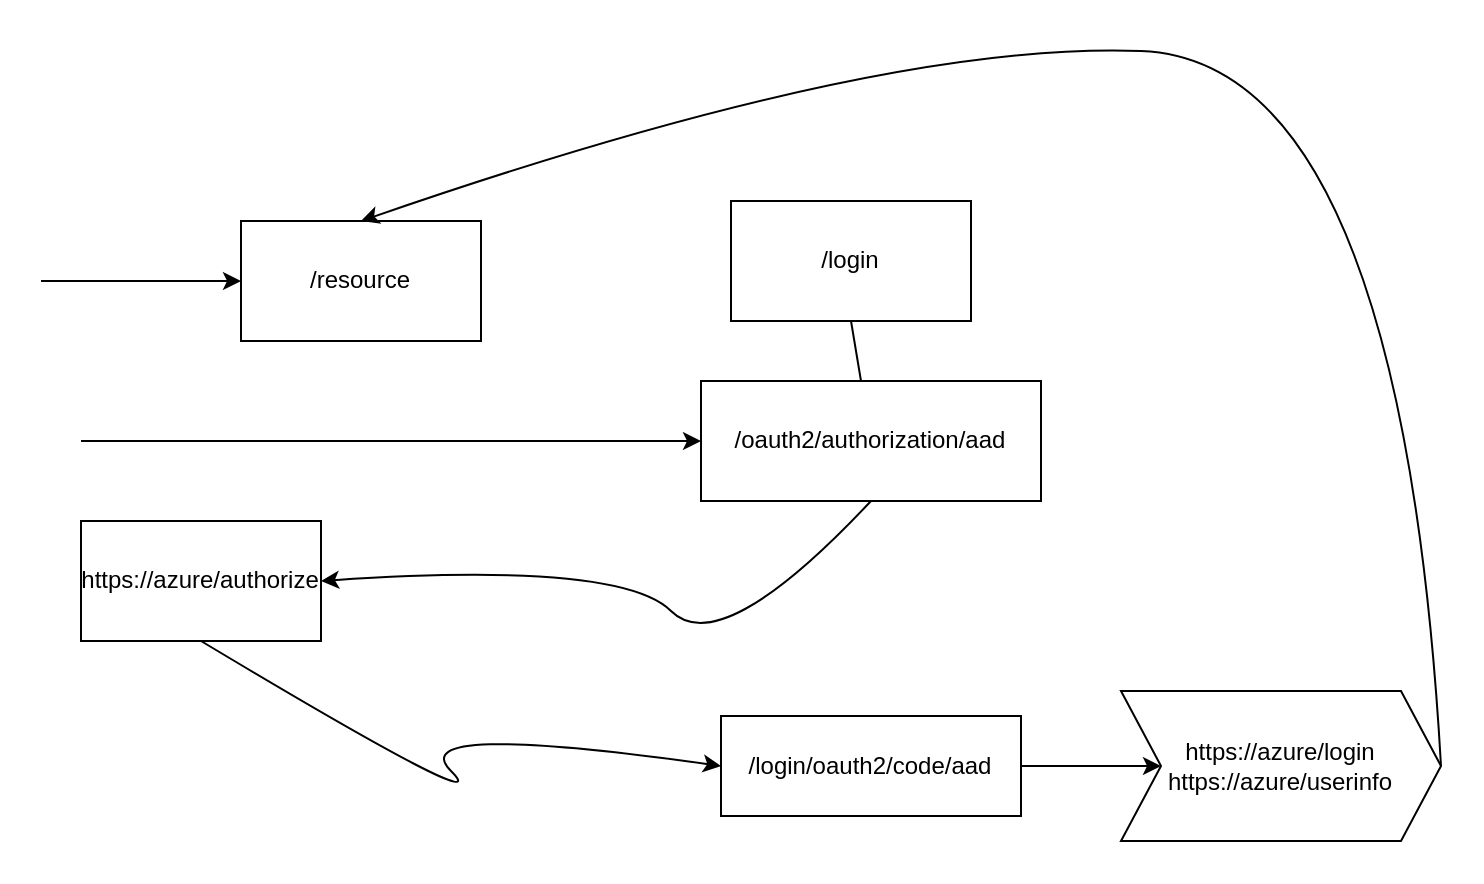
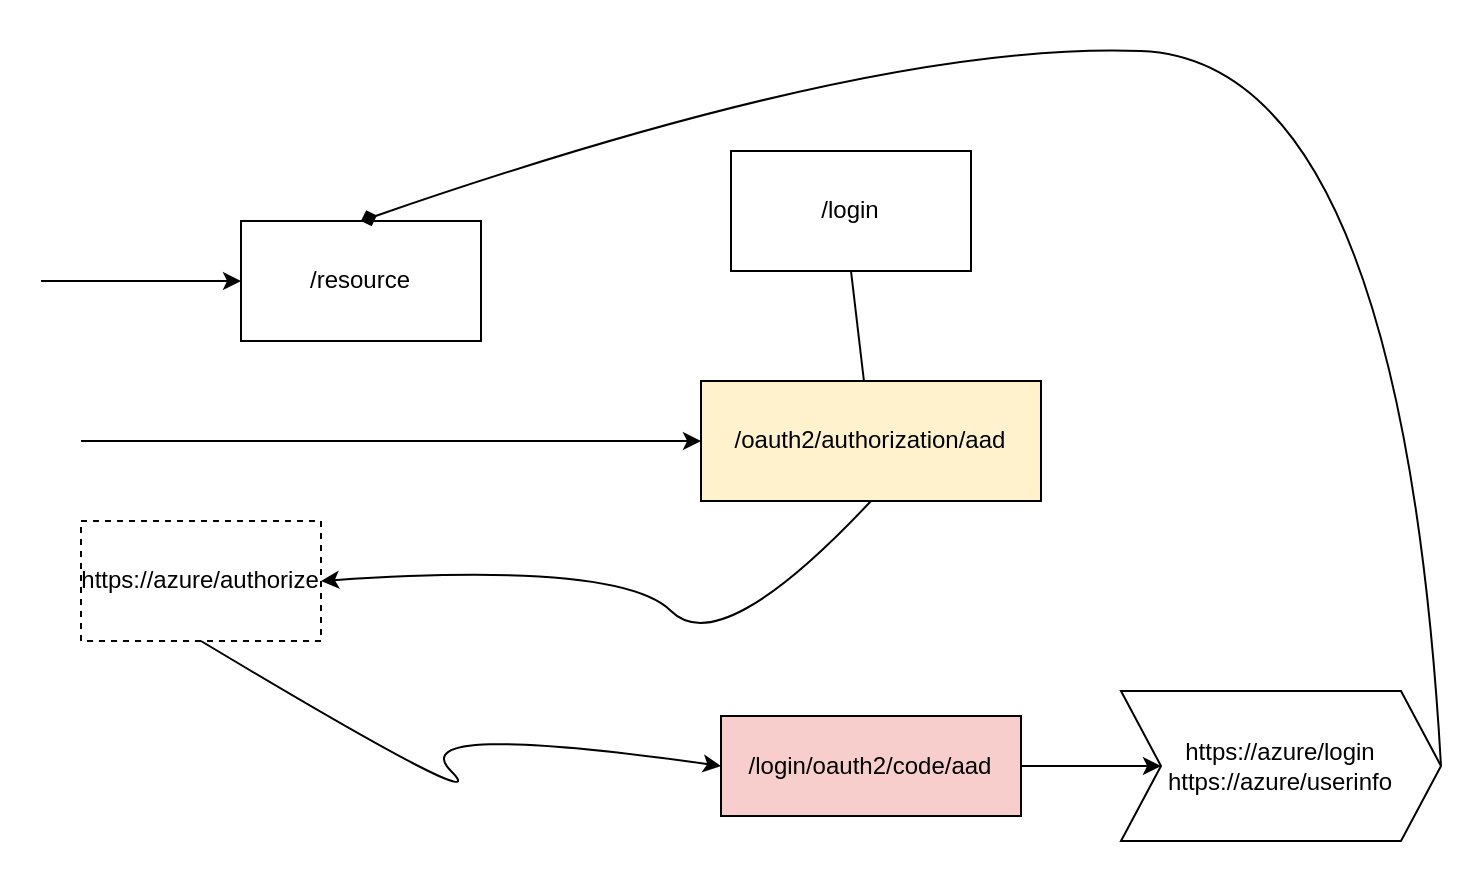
- <mxCell id="13" value="" style="curved=1;endArrow=classic;html=1;exitX=1;exitY=0.5;exitDx=0;exitDy=0;entryX=0.5;entryY=0;entryDx=0;entryDy=0;" parent="1" source="12" target="2" edge="1"><mxGeometry width="50" height="50" relative="1" as="geometry"><mxPoint x="170" y="490" as="sourcePoint" /><mxPoint x="220" y="440" as="targetPoint" /><Array as="points"><mxPoint x="700" y="30" /><mxPoint x="440" y="20" /></Array></mxGeometry></mxCell>
+ <mxCell id="13" value="" style="curved=1;endArrow=diamond;html=1;exitX=1;exitY=0.5;exitDx=0;exitDy=0;entryX=0.5;entryY=0;entryDx=0;entryDy=0;" parent="1" source="12" target="2" edge="1"><mxGeometry width="50" height="50" relative="1" as="geometry"><mxPoint x="170" y="490" as="sourcePoint" /><mxPoint x="220" y="440" as="targetPoint" /><Array as="points"><mxPoint x="700" y="30" /><mxPoint x="440" y="20" /></Array></mxGeometry></mxCell>
- <mxCell id="4" value="/login" style="rounded=0;whiteSpace=wrap;html=1;" parent="1" vertex="1"><mxGeometry x="365" y="100" width="120" height="60" as="geometry" /></mxCell>
+ <mxCell id="4" value="/login" style="rounded=0;whiteSpace=wrap;html=1;" parent="1" vertex="1"><mxGeometry x="365" y="75" width="120" height="60" as="geometry" /></mxCell>
- <mxCell id="5" value="/oauth2/authorization/aad" style="rounded=0;whiteSpace=wrap;html=1;" parent="1" vertex="1"><mxGeometry x="350" y="190" width="170" height="60" as="geometry" /></mxCell>
+ <mxCell id="5" value="/oauth2/authorization/aad" style="rounded=0;whiteSpace=wrap;html=1;fillColor=#fff2cc;" parent="1" vertex="1"><mxGeometry x="350" y="190" width="170" height="60" as="geometry" /></mxCell>
- <mxCell id="7" value="https://azure/authorize" style="rounded=0;whiteSpace=wrap;html=1;" parent="1" vertex="1"><mxGeometry x="40" y="260" width="120" height="60" as="geometry" /></mxCell>
+ <mxCell id="7" value="https://azure/authorize" style="rounded=0;whiteSpace=wrap;html=1;dashed=1;" parent="1" vertex="1"><mxGeometry x="40" y="260" width="120" height="60" as="geometry" /></mxCell>
- <mxCell id="10" value="/login/oauth2/code/aad" style="rounded=0;whiteSpace=wrap;html=1;" parent="1" vertex="1"><mxGeometry x="360" y="357.5" width="150" height="50" as="geometry" /></mxCell>
+ <mxCell id="10" value="/login/oauth2/code/aad" style="rounded=0;whiteSpace=wrap;html=1;fillColor=#f8cecc;" parent="1" vertex="1"><mxGeometry x="360" y="357.5" width="150" height="50" as="geometry" /></mxCell>
